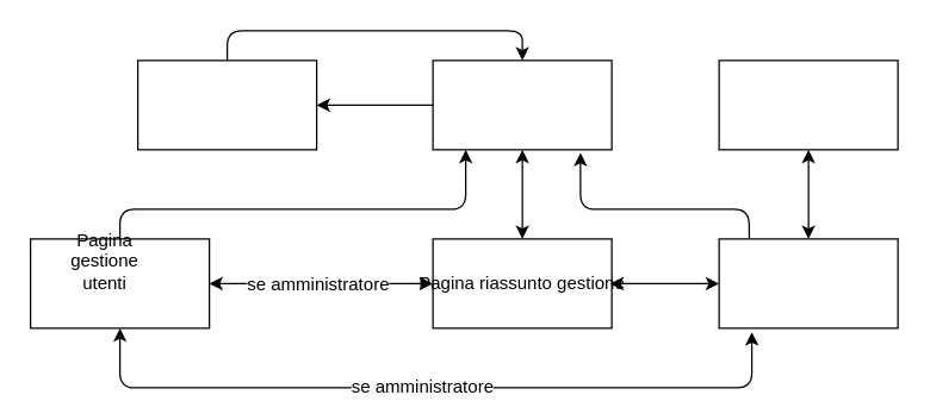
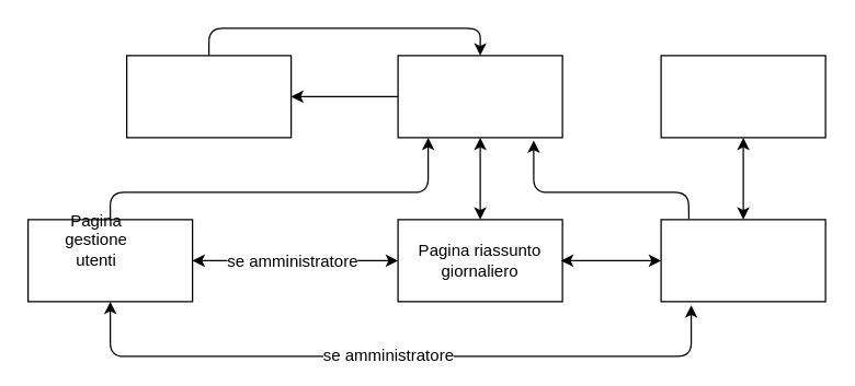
- <mxCell id="4" value="Pagina riassunto gestione" style="text;html=1;strokeColor=none;fillColor=none;align=center;verticalAlign=middle;whiteSpace=wrap;rounded=0;" parent="1" vertex="1"><mxGeometry x="275" y="180" width="150" height="20" as="geometry" /></mxCell>
+ <mxCell id="4" value="Pagina riassunto giornaliero" style="text;html=1;strokeColor=none;fillColor=none;align=center;verticalAlign=middle;whiteSpace=wrap;rounded=0;" parent="1" vertex="1"><mxGeometry x="275" y="180" width="150" height="20" as="geometry" /></mxCell>
